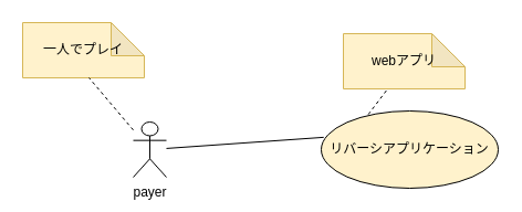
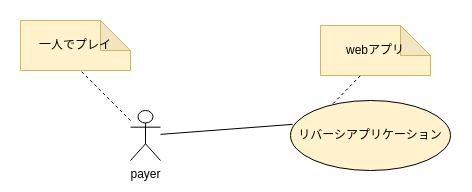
- <mxCell id="5" value="webアプリ" style="shape=note;whiteSpace=wrap;html=1;backgroundOutline=1;darkOpacity=0.05;fillColor=#fff2cc;strokeColor=#d6b656;" vertex="1" parent="1"><mxGeometry x="310" y="30" width="110" height="50" as="geometry" /></mxCell>
+ <mxCell id="5" value="webアプリ" style="shape=note;whiteSpace=wrap;html=1;backgroundOutline=1;darkOpacity=0.05;fillColor=#fff2cc;strokeColor=#d6b656;" vertex="1" parent="1"><mxGeometry x="320" y="25" width="110" height="50" as="geometry" /></mxCell>
- <mxCell id="3" value="payer" style="shape=umlActor;verticalLabelPosition=bottom;verticalAlign=top;html=1;" parent="1" vertex="1"><mxGeometry x="120" y="110" width="30" height="50" as="geometry" /></mxCell>
+ <mxCell id="3" value="payer" style="shape=umlActor;verticalLabelPosition=bottom;verticalAlign=top;html=1;" parent="1" vertex="1"><mxGeometry x="130" y="110" width="30" height="50" as="geometry" /></mxCell>
